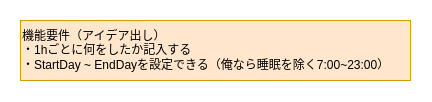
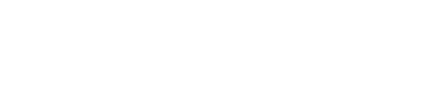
- <mxCell id="2" value="機能要件（アイデア出し）&lt;br&gt;・1hごとに何をしたか記入する&lt;br&gt;・StartDay ~ EndDayを設定できる（俺なら睡眠を除く7:00~23:00）" style="text;html=1;align=left;verticalAlign=middle;resizable=0;points=[];autosize=1;strokeColor=#d79b00;fillColor=#ffe6cc;" vertex="1" parent="1"><mxGeometry x="20" y="20" width="390" height="60" as="geometry" /></mxCell>
